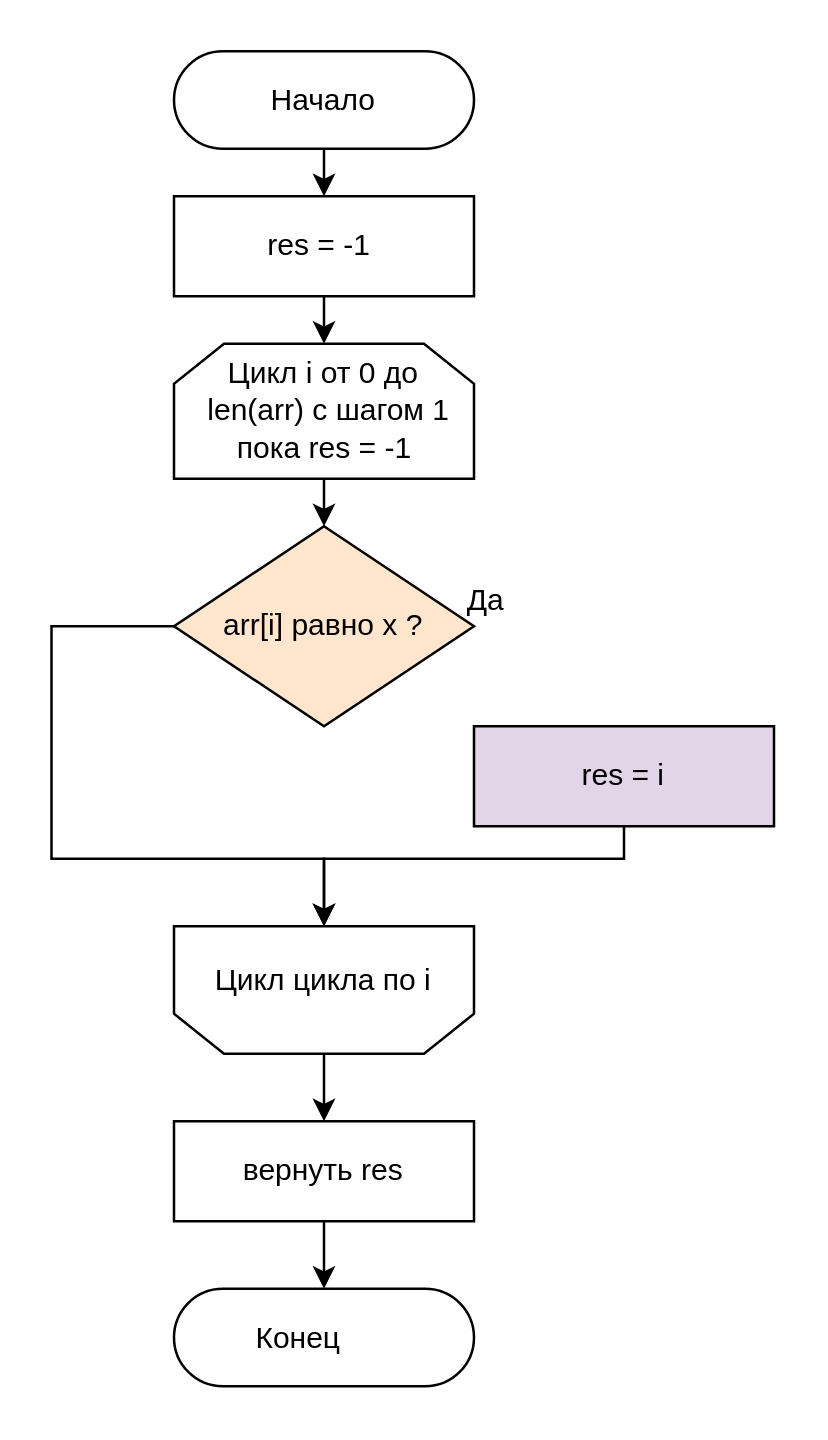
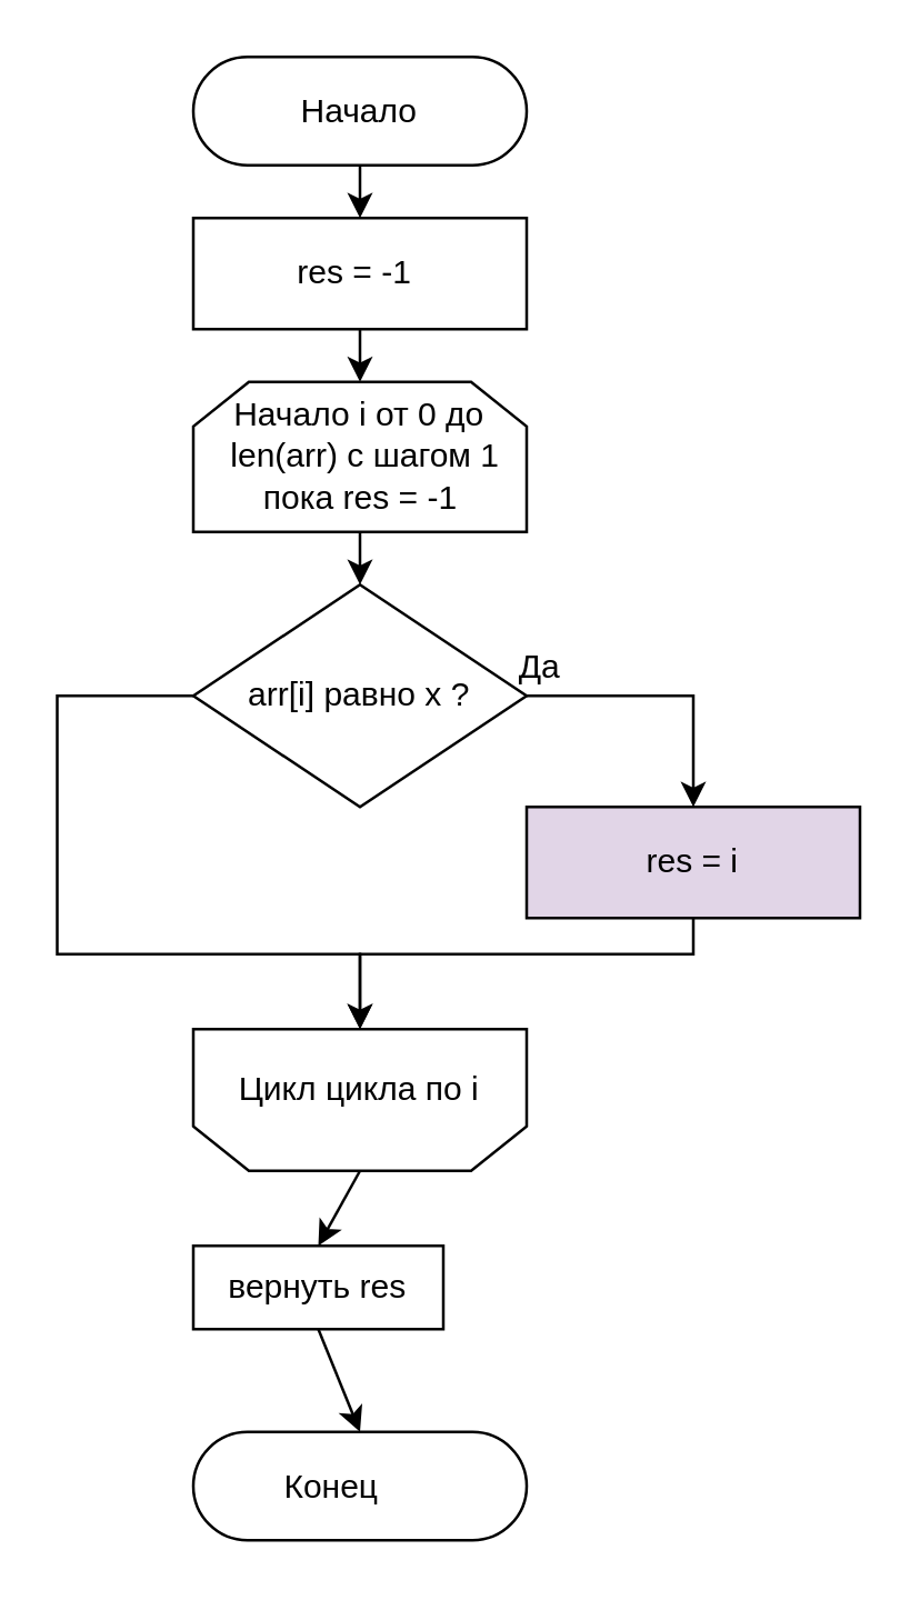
- <mxCell id="11" value="Цикл i от 0 до" style="text;html=1;strokeColor=none;fillColor=none;align=center;verticalAlign=middle;whiteSpace=wrap;rounded=0;" parent="1" vertex="1"><mxGeometry x="58" y="134" width="142" height="30" as="geometry" /></mxCell>
+ <mxCell id="11" value="Начало i от 0 до" style="text;html=1;strokeColor=none;fillColor=none;align=center;verticalAlign=middle;whiteSpace=wrap;rounded=0;" parent="1" vertex="1"><mxGeometry x="58" y="134" width="142" height="30" as="geometry" /></mxCell>
- <mxCell id="16" value="arr[i] равно x ?" style="rhombus;whiteSpace=wrap;html=1;fillColor=#ffe6cc;" vertex="1" parent="1"><mxGeometry x="69" y="210" width="120" height="80" as="geometry" /></mxCell>
+ <mxCell id="16" value="arr[i] равно x ?" style="rhombus;whiteSpace=wrap;html=1;" vertex="1" parent="1"><mxGeometry x="69" y="210" width="120" height="80" as="geometry" /></mxCell>
+ <mxCell id="17" value="" style="endArrow=classic;html=1;exitX=1;exitY=0.5;exitDx=0;exitDy=0;entryX=0.5;entryY=0;entryDx=0;entryDy=0;edgeStyle=orthogonalEdgeStyle;rounded=0;" edge="1" parent="1" source="16" target="4"><mxGeometry width="50" height="50" relative="1" as="geometry"><mxPoint x="231" y="377" as="sourcePoint" /><mxPoint x="281" y="327" as="targetPoint" /></mxGeometry></mxCell>
- <mxCell id="14" value="вернуть res" style="rounded=0;whiteSpace=wrap;html=1;" vertex="1" parent="1"><mxGeometry x="69" y="448" width="120" height="40" as="geometry" /></mxCell>
+ <mxCell id="14" value="вернуть res" style="rounded=0;whiteSpace=wrap;html=1;" vertex="1" parent="1"><mxGeometry x="69" y="448" width="90" height="30" as="geometry" /></mxCell>
